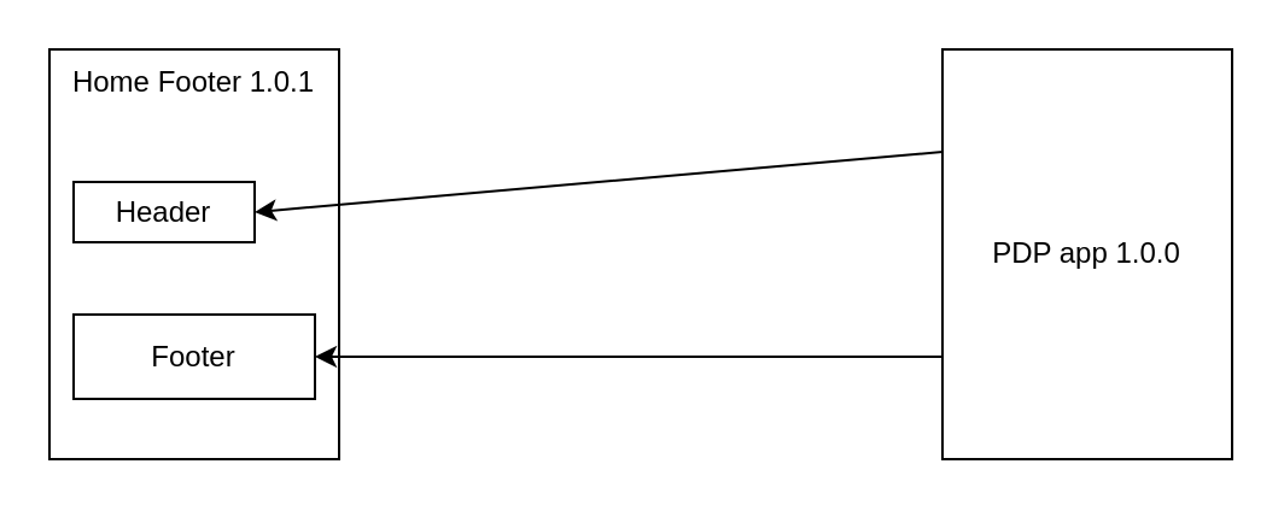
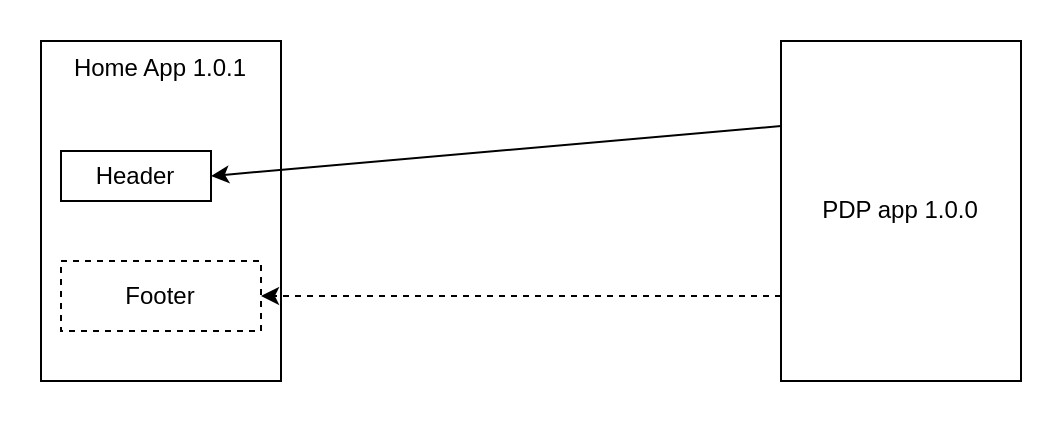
- <mxCell id="2" value="Home Footer 1.0.1" style="whiteSpace=wrap;html=1;horizontal=1;verticalAlign=top;" vertex="1" parent="1"><mxGeometry x="20" y="20" width="120" height="170" as="geometry" /></mxCell>
+ <mxCell id="2" value="Home App 1.0.1" style="whiteSpace=wrap;html=1;horizontal=1;verticalAlign=top;" vertex="1" parent="1"><mxGeometry x="20" y="20" width="120" height="170" as="geometry" /></mxCell>
- <mxCell id="7" value="Footer" style="rounded=0;whiteSpace=wrap;html=1;" vertex="1" parent="1"><mxGeometry x="30" y="130" width="100" height="35" as="geometry" /></mxCell>
+ <mxCell id="7" value="Footer" style="rounded=0;whiteSpace=wrap;html=1;dashed=1;" vertex="1" parent="1"><mxGeometry x="30" y="130" width="100" height="35" as="geometry" /></mxCell>
- <mxCell id="4" style="edgeStyle=none;html=1;exitX=0;exitY=0.75;exitDx=0;exitDy=0;entryX=1;entryY=0.5;entryDx=0;entryDy=0;" edge="1" parent="1" source="5" target="7"><mxGeometry relative="1" as="geometry" /></mxCell>
+ <mxCell id="4" style="edgeStyle=none;html=1;exitX=0;exitY=0.75;exitDx=0;exitDy=0;entryX=1;entryY=0.5;entryDx=0;entryDy=0;dashed=1;" edge="1" parent="1" source="5" target="7"><mxGeometry relative="1" as="geometry" /></mxCell>
